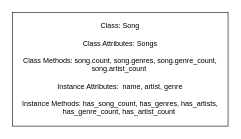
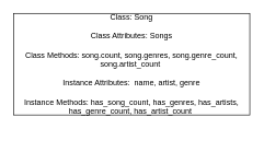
- <mxCell id="2" value="Class: Song&lt;br&gt;&lt;br&gt;Class Attributes: Songs&lt;br&gt;&lt;br&gt;Class Methods: song.count, song.genres, song.genre_count, song.artist_count&amp;nbsp;&lt;br&gt;&lt;br&gt;Instance Attributes:&amp;nbsp; name, artist, genre&lt;br&gt;&lt;br&gt;Instance Methods: has_song_count, has_genres, has_artists, has_genre_count, has_artist_count&amp;nbsp;" style="whiteSpace=wrap;html=1;" vertex="1" parent="1"><mxGeometry x="20" y="20" width="360" height="190" as="geometry" /></mxCell>
+ <mxCell id="2" value="Class: Song&lt;br&gt;&lt;br&gt;Class Attributes: Songs&lt;br&gt;&lt;br&gt;Class Methods: song.count, song.genres, song.genre_count, song.artist_count&amp;nbsp;&lt;br&gt;&lt;br&gt;Instance Attributes:&amp;nbsp; name, artist, genre&lt;br&gt;&lt;br&gt;Instance Methods: has_song_count, has_genres, has_artists, has_genre_count, has_artist_count&amp;nbsp;" style="whiteSpace=wrap;html=1;" vertex="1" parent="1"><mxGeometry x="20" y="20" width="360" height="155" as="geometry" /></mxCell>
